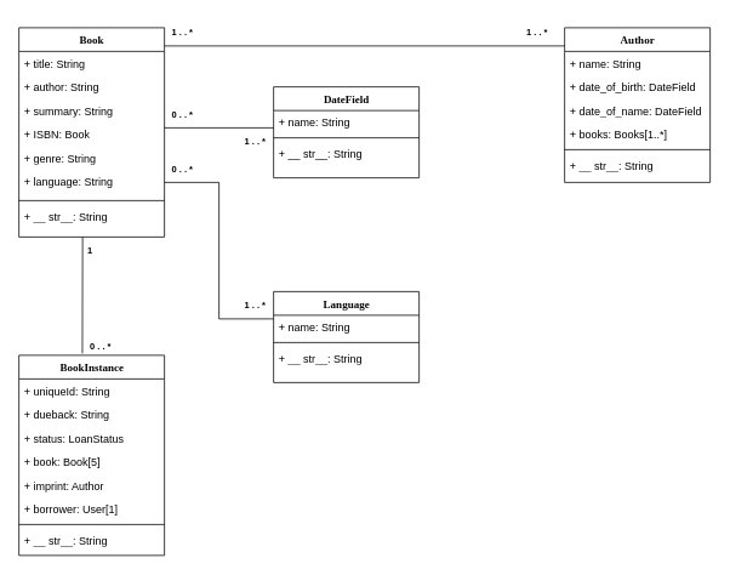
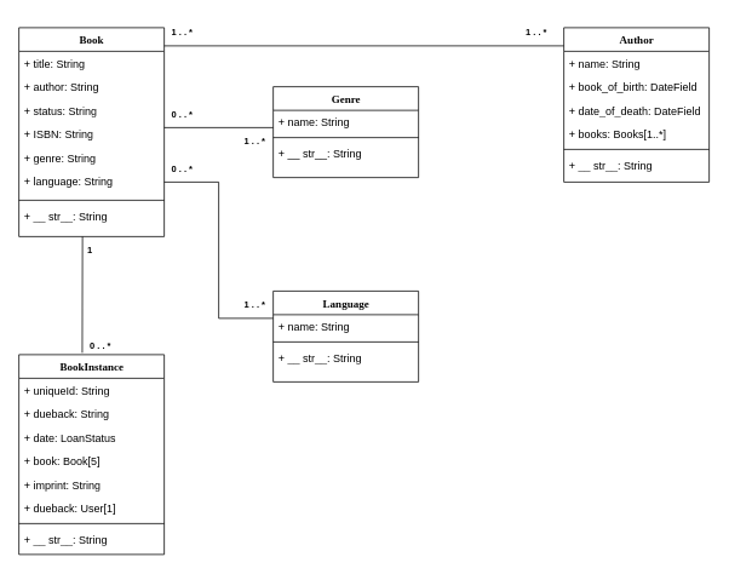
- <mxCell id="22" value="+ date_of_birth: DateField" style="text;html=1;strokeColor=none;fillColor=none;align=left;verticalAlign=top;spacingLeft=4;spacingRight=4;whiteSpace=wrap;overflow=hidden;rotatable=0;points=[[0,0.5],[1,0.5]];portConstraint=eastwest;" vertex="1" parent="20"><mxGeometry y="52" width="160" height="26" as="geometry" /></mxCell>
+ <mxCell id="22" value="+ book_of_birth: DateField" style="text;html=1;strokeColor=none;fillColor=none;align=left;verticalAlign=top;spacingLeft=4;spacingRight=4;whiteSpace=wrap;overflow=hidden;rotatable=0;points=[[0,0.5],[1,0.5]];portConstraint=eastwest;" vertex="1" parent="20"><mxGeometry y="52" width="160" height="26" as="geometry" /></mxCell>
- <mxCell id="27" value="DateField" style="swimlane;html=1;fontStyle=1;align=center;verticalAlign=top;childLayout=stackLayout;horizontal=1;startSize=26;horizontalStack=0;resizeParent=1;resizeLast=0;collapsible=1;marginBottom=0;swimlaneFillColor=#ffffff;rounded=0;shadow=0;comic=0;labelBackgroundColor=none;strokeWidth=1;fillColor=none;fontFamily=Verdana;fontSize=12" vertex="1" parent="1"><mxGeometry x="300" y="95" width="160" height="100" as="geometry"><mxRectangle x="90" y="83" width="110" height="30" as="alternateBounds" /></mxGeometry></mxCell>
+ <mxCell id="27" value="Genre" style="swimlane;html=1;fontStyle=1;align=center;verticalAlign=top;childLayout=stackLayout;horizontal=1;startSize=26;horizontalStack=0;resizeParent=1;resizeLast=0;collapsible=1;marginBottom=0;swimlaneFillColor=#ffffff;rounded=0;shadow=0;comic=0;labelBackgroundColor=none;strokeWidth=1;fillColor=none;fontFamily=Verdana;fontSize=12" vertex="1" parent="1"><mxGeometry x="300" y="95" width="160" height="100" as="geometry"><mxRectangle x="90" y="83" width="110" height="30" as="alternateBounds" /></mxGeometry></mxCell>
- <mxCell id="5" value="+ summary: String" style="text;html=1;strokeColor=none;fillColor=none;align=left;verticalAlign=top;spacingLeft=4;spacingRight=4;whiteSpace=wrap;overflow=hidden;rotatable=0;points=[[0,0.5],[1,0.5]];portConstraint=eastwest;" parent="2" vertex="1"><mxGeometry y="78" width="160" height="26" as="geometry" /></mxCell>
+ <mxCell id="5" value="+ status: String" style="text;html=1;strokeColor=none;fillColor=none;align=left;verticalAlign=top;spacingLeft=4;spacingRight=4;whiteSpace=wrap;overflow=hidden;rotatable=0;points=[[0,0.5],[1,0.5]];portConstraint=eastwest;" parent="2" vertex="1"><mxGeometry y="78" width="160" height="26" as="geometry" /></mxCell>
- <mxCell id="23" value="+ date_of_name: DateField" style="text;html=1;strokeColor=none;fillColor=none;align=left;verticalAlign=top;spacingLeft=4;spacingRight=4;whiteSpace=wrap;overflow=hidden;rotatable=0;points=[[0,0.5],[1,0.5]];portConstraint=eastwest;" vertex="1" parent="20"><mxGeometry y="78" width="160" height="26" as="geometry" /></mxCell>
+ <mxCell id="23" value="+ date_of_death: DateField" style="text;html=1;strokeColor=none;fillColor=none;align=left;verticalAlign=top;spacingLeft=4;spacingRight=4;whiteSpace=wrap;overflow=hidden;rotatable=0;points=[[0,0.5],[1,0.5]];portConstraint=eastwest;" vertex="1" parent="20"><mxGeometry y="78" width="160" height="26" as="geometry" /></mxCell>
- <mxCell id="6" value="+ ISBN: Book" style="text;html=1;strokeColor=none;fillColor=none;align=left;verticalAlign=top;spacingLeft=4;spacingRight=4;whiteSpace=wrap;overflow=hidden;rotatable=0;points=[[0,0.5],[1,0.5]];portConstraint=eastwest;" parent="2" vertex="1"><mxGeometry y="104" width="160" height="26" as="geometry" /></mxCell>
+ <mxCell id="6" value="+ ISBN: String" style="text;html=1;strokeColor=none;fillColor=none;align=left;verticalAlign=top;spacingLeft=4;spacingRight=4;whiteSpace=wrap;overflow=hidden;rotatable=0;points=[[0,0.5],[1,0.5]];portConstraint=eastwest;" parent="2" vertex="1"><mxGeometry y="104" width="160" height="26" as="geometry" /></mxCell>
- <mxCell id="14" value="+ status: LoanStatus" style="text;html=1;strokeColor=none;fillColor=none;align=left;verticalAlign=top;spacingLeft=4;spacingRight=4;whiteSpace=wrap;overflow=hidden;rotatable=0;points=[[0,0.5],[1,0.5]];portConstraint=eastwest;" vertex="1" parent="11"><mxGeometry y="78" width="160" height="26" as="geometry" /></mxCell>
+ <mxCell id="14" value="+ date: LoanStatus" style="text;html=1;strokeColor=none;fillColor=none;align=left;verticalAlign=top;spacingLeft=4;spacingRight=4;whiteSpace=wrap;overflow=hidden;rotatable=0;points=[[0,0.5],[1,0.5]];portConstraint=eastwest;" vertex="1" parent="11"><mxGeometry y="78" width="160" height="26" as="geometry" /></mxCell>
- <mxCell id="16" value="+ imprint: Author" style="text;html=1;strokeColor=none;fillColor=none;align=left;verticalAlign=top;spacingLeft=4;spacingRight=4;whiteSpace=wrap;overflow=hidden;rotatable=0;points=[[0,0.5],[1,0.5]];portConstraint=eastwest;" vertex="1" parent="11"><mxGeometry y="130" width="160" height="26" as="geometry" /></mxCell>
+ <mxCell id="16" value="+ imprint: String" style="text;html=1;strokeColor=none;fillColor=none;align=left;verticalAlign=top;spacingLeft=4;spacingRight=4;whiteSpace=wrap;overflow=hidden;rotatable=0;points=[[0,0.5],[1,0.5]];portConstraint=eastwest;" vertex="1" parent="11"><mxGeometry y="130" width="160" height="26" as="geometry" /></mxCell>
- <mxCell id="17" value="+ borrower: User[1]" style="text;html=1;strokeColor=none;fillColor=none;align=left;verticalAlign=top;spacingLeft=4;spacingRight=4;whiteSpace=wrap;overflow=hidden;rotatable=0;points=[[0,0.5],[1,0.5]];portConstraint=eastwest;" vertex="1" parent="11"><mxGeometry y="156" width="160" height="26" as="geometry" /></mxCell>
+ <mxCell id="17" value="+ dueback: User[1]" style="text;html=1;strokeColor=none;fillColor=none;align=left;verticalAlign=top;spacingLeft=4;spacingRight=4;whiteSpace=wrap;overflow=hidden;rotatable=0;points=[[0,0.5],[1,0.5]];portConstraint=eastwest;" vertex="1" parent="11"><mxGeometry y="156" width="160" height="26" as="geometry" /></mxCell>
